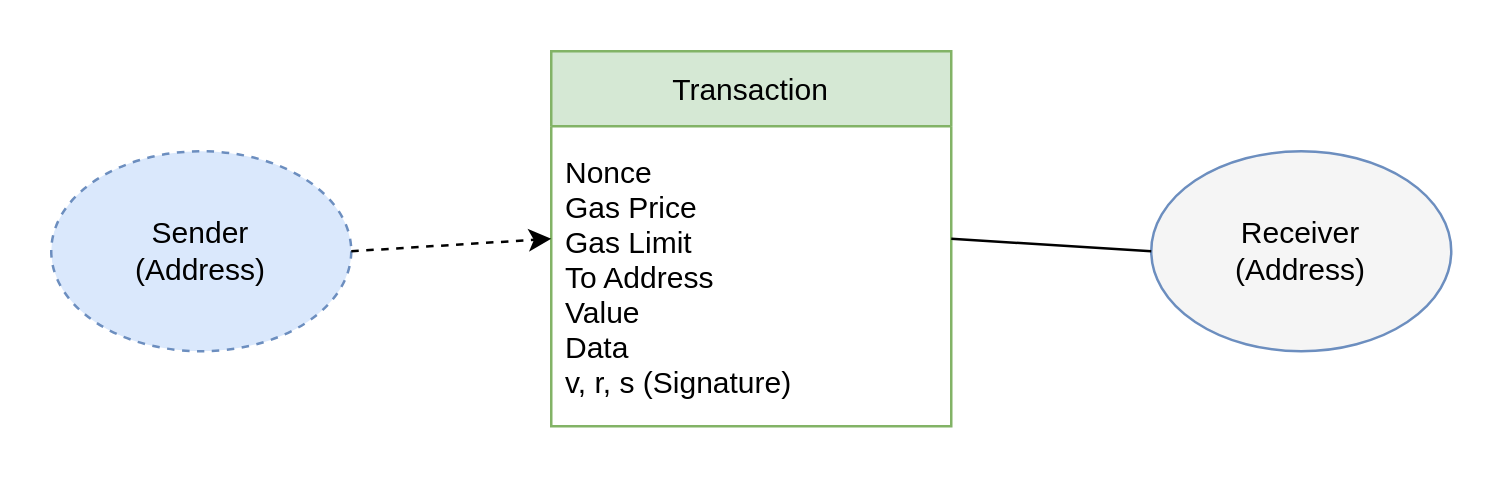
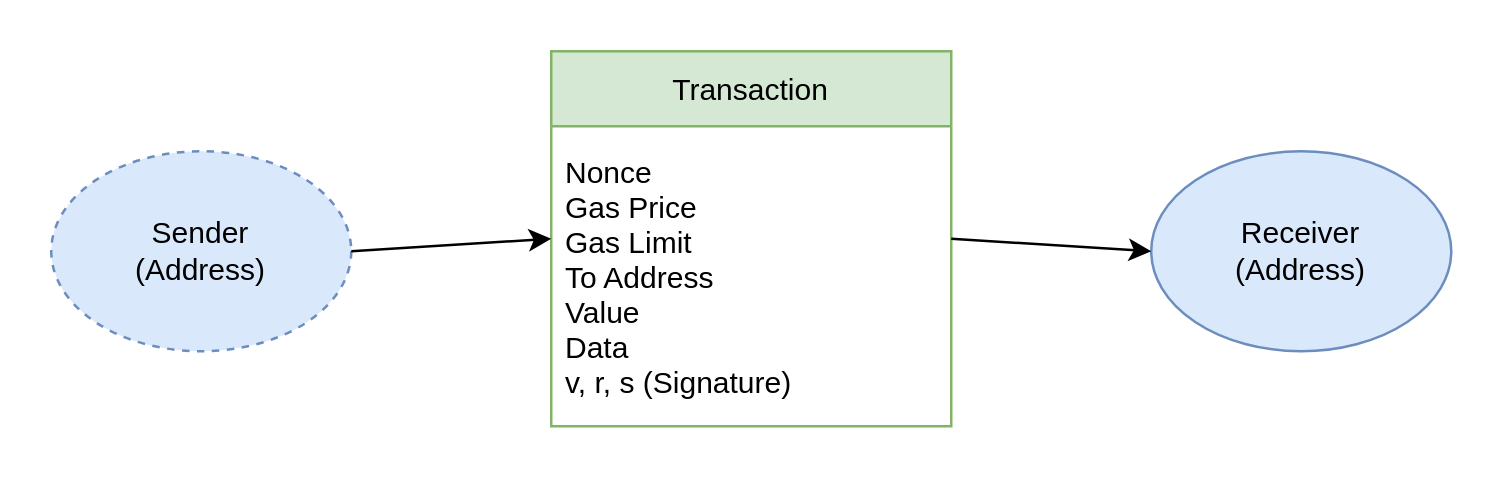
- <mxCell id="6" value="" style="endArrow=classic;html=1;exitX=1;exitY=0.5;exitDx=0;exitDy=0;entryX=0;entryY=0.5;entryDx=0;entryDy=0;dashed=1;" edge="1" parent="1" source="2" target="3"><mxGeometry width="50" height="50" relative="1" as="geometry" /></mxCell>
+ <mxCell id="6" value="" style="endArrow=classic;html=1;exitX=1;exitY=0.5;exitDx=0;exitDy=0;entryX=0;entryY=0.5;entryDx=0;entryDy=0;" edge="1" parent="1" source="2" target="3"><mxGeometry width="50" height="50" relative="1" as="geometry" /></mxCell>
- <mxCell id="7" value="" style="endArrow=none;html=1;exitX=1;exitY=0.5;exitDx=0;exitDy=0;entryX=0;entryY=0.5;entryDx=0;entryDy=0;" edge="1" parent="1" source="3" target="5"><mxGeometry width="50" height="50" relative="1" as="geometry" /></mxCell>
+ <mxCell id="7" value="" style="endArrow=classic;html=1;exitX=1;exitY=0.5;exitDx=0;exitDy=0;entryX=0;entryY=0.5;entryDx=0;entryDy=0;" edge="1" parent="1" source="3" target="5"><mxGeometry width="50" height="50" relative="1" as="geometry" /></mxCell>
- <mxCell id="5" value="Receiver&#10;(Address)" style="ellipse;whiteSpace=wrap;html=1;fillColor=#f5f5f5;strokeColor=#6c8ebf;" vertex="1" parent="1"><mxGeometry x="460" y="60" width="120" height="80" as="geometry" /></mxCell>
+ <mxCell id="5" value="Receiver&#10;(Address)" style="ellipse;whiteSpace=wrap;html=1;fillColor=#dae8fc;strokeColor=#6c8ebf;" vertex="1" parent="1"><mxGeometry x="460" y="60" width="120" height="80" as="geometry" /></mxCell>
